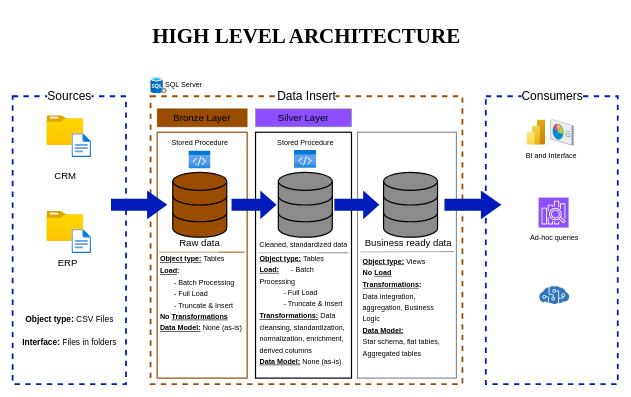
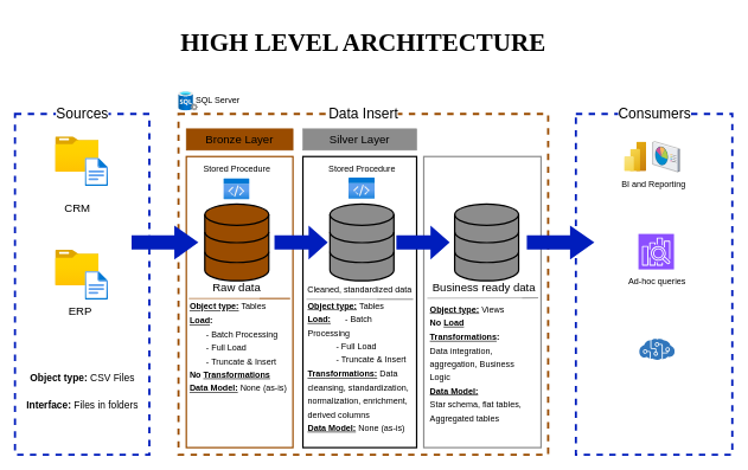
- <mxCell id="11" value="Silver Layer" style="rounded=0;whiteSpace=wrap;html=1;fillColor=#8c4fff;fontSize=16;strokeColor=#8C8C8C;" parent="1" vertex="1"><mxGeometry x="425" y="181" width="160" height="30" as="geometry" /></mxCell>
+ <mxCell id="11" value="Silver Layer" style="rounded=0;whiteSpace=wrap;html=1;fillColor=#8C8C8C;fontSize=16;strokeColor=#8C8C8C;" parent="1" vertex="1"><mxGeometry x="425" y="181" width="160" height="30" as="geometry" /></mxCell>
- <mxCell id="36" value="&lt;font style=&quot;font-size: 12px;&quot;&gt;BI and Interface&lt;/font&gt;" style="rounded=0;whiteSpace=wrap;html=1;fontSize=16;fillColor=none;strokeColor=none;" parent="1" vertex="1"><mxGeometry x="857" y="241.5" width="123" height="30" as="geometry" /></mxCell>
+ <mxCell id="36" value="&lt;font style=&quot;font-size: 12px;&quot;&gt;BI and Reporting&lt;/font&gt;" style="rounded=0;whiteSpace=wrap;html=1;fontSize=16;fillColor=none;strokeColor=none;" parent="1" vertex="1"><mxGeometry x="857" y="241.5" width="123" height="30" as="geometry" /></mxCell>
